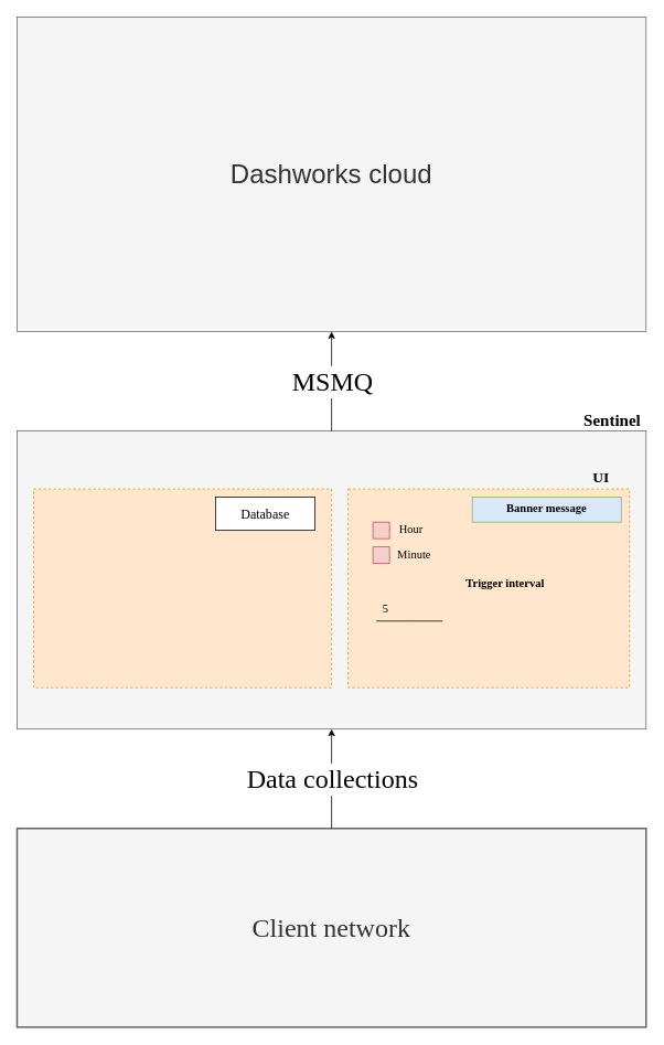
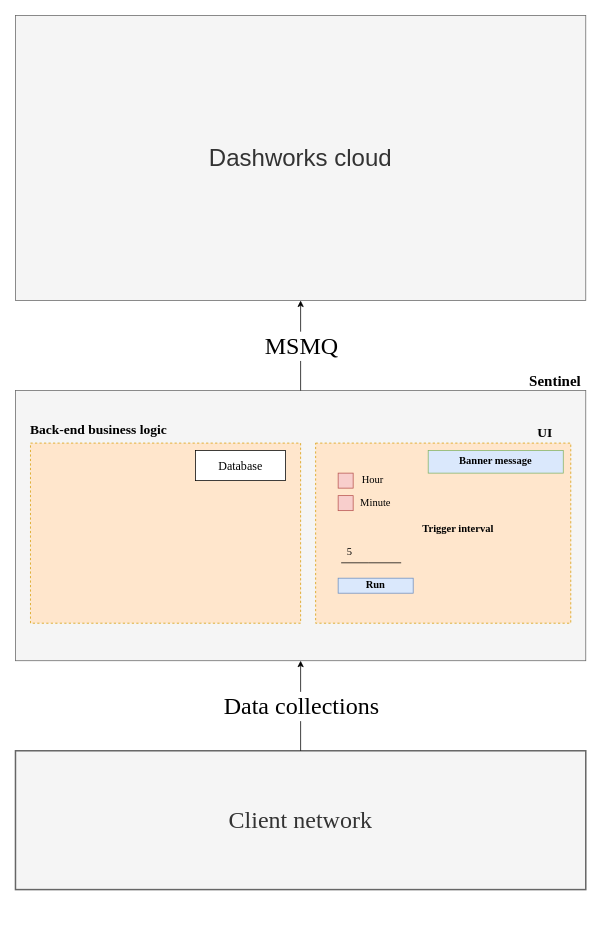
+ <mxCell id="17" value="Back-end business logic " style="text;strokeColor=none;fillColor=none;align=left;verticalAlign=middle;spacingLeft=4;spacingRight=4;overflow=hidden;points=[[0,0.5],[1,0.5]];portConstraint=eastwest;rotatable=0;fontFamily=Times New Roman;fontSize=18;fontStyle=1" parent="1" vertex="1"><mxGeometry x="34" y="555" width="216" height="30" as="geometry" /></mxCell>
+ <mxCell id="13" value="Run" style="rounded=0;whiteSpace=wrap;html=1;fontFamily=Times New Roman;fontSize=14;strokeWidth=1;fontStyle=1;fillColor=#dae8fc;strokeColor=#6c8ebf;" parent="1" vertex="1"><mxGeometry x="450" y="770" width="100" height="20" as="geometry" /></mxCell>
- <mxCell id="22" value="Client network" style="rounded=0;whiteSpace=wrap;html=1;fontFamily=Times New Roman;fontSize=32;strokeWidth=2;fillColor=#f5f5f5;fontColor=#333333;strokeColor=#666666;" parent="1" vertex="1"><mxGeometry x="20" y="1000" width="760" height="240" as="geometry" /></mxCell>
+ <mxCell id="22" value="Client network" style="rounded=0;whiteSpace=wrap;html=1;fontFamily=Times New Roman;fontSize=32;strokeWidth=2;fillColor=#f5f5f5;fontColor=#333333;strokeColor=#666666;" parent="1" vertex="1"><mxGeometry x="20" y="1000" width="760" height="185" as="geometry" /></mxCell>
